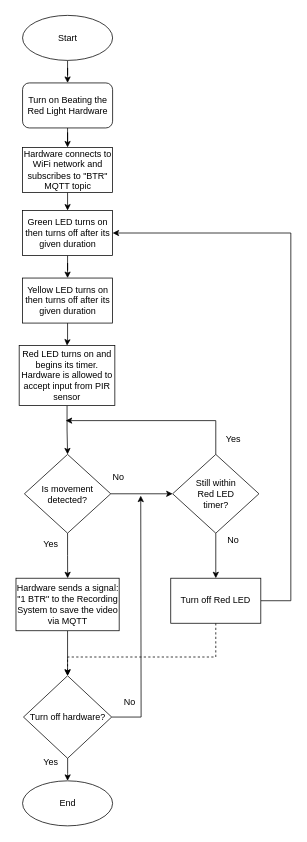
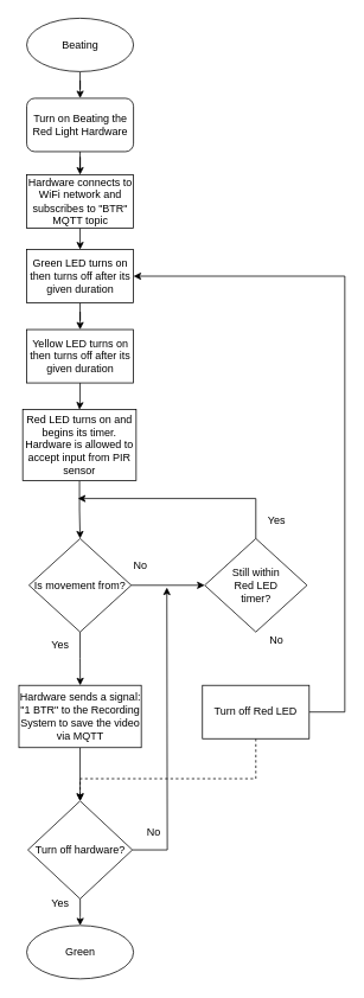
- <mxCell id="3" value="Start" style="ellipse;whiteSpace=wrap;html=1;" parent="1" vertex="1"><mxGeometry x="29.5" y="20" width="120" height="60" as="geometry" /></mxCell>
+ <mxCell id="3" value="Beating" style="ellipse;whiteSpace=wrap;html=1;" parent="1" vertex="1"><mxGeometry x="29.5" y="20" width="120" height="60" as="geometry" /></mxCell>
- <mxCell id="12" value="Is movement detected?" style="rhombus;whiteSpace=wrap;html=1;rounded=0;" parent="1" vertex="1"><mxGeometry x="32" y="605" width="115" height="105" as="geometry" /></mxCell>
+ <mxCell id="12" value="Is movement from?" style="rhombus;whiteSpace=wrap;html=1;rounded=0;" parent="1" vertex="1"><mxGeometry x="32" y="605" width="115" height="105" as="geometry" /></mxCell>
- <mxCell id="17" value="" style="edgeStyle=orthogonalEdgeStyle;rounded=0;orthogonalLoop=1;jettySize=auto;html=1;" parent="1" source="18" target="23" edge="1"><mxGeometry relative="1" as="geometry" /></mxCell>
- <mxCell id="29" value="End" style="ellipse;whiteSpace=wrap;html=1;" parent="1" vertex="1"><mxGeometry x="29.5" y="1040" width="120" height="60" as="geometry" /></mxCell>
+ <mxCell id="29" value="Green" style="ellipse;whiteSpace=wrap;html=1;" parent="1" vertex="1"><mxGeometry x="29.5" y="1040" width="120" height="60" as="geometry" /></mxCell>
